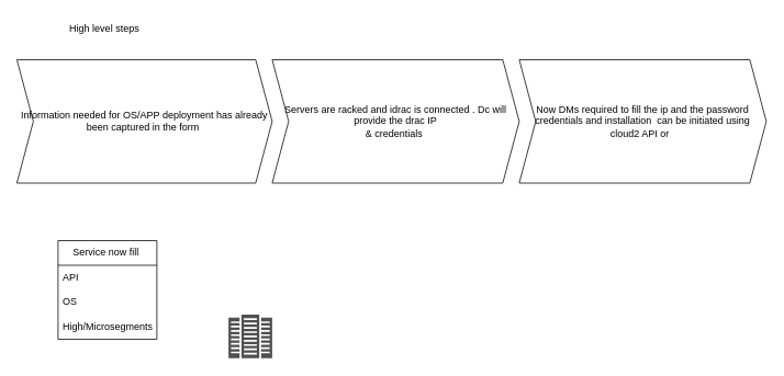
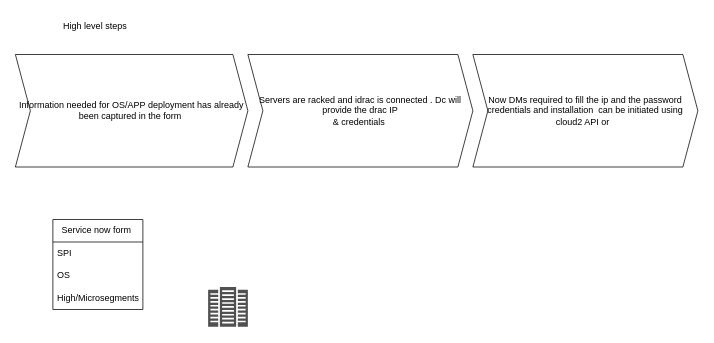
- <mxCell id="6" value="Service now fill&amp;nbsp;" style="swimlane;fontStyle=0;childLayout=stackLayout;horizontal=1;startSize=30;horizontalStack=0;resizeParent=1;resizeParentMax=0;resizeLast=0;collapsible=1;marginBottom=0;whiteSpace=wrap;html=1;" vertex="1" parent="1"><mxGeometry x="70" y="292" width="120" height="120" as="geometry" /></mxCell>
+ <mxCell id="6" value="Service now form&amp;nbsp;" style="swimlane;fontStyle=0;childLayout=stackLayout;horizontal=1;startSize=30;horizontalStack=0;resizeParent=1;resizeParentMax=0;resizeLast=0;collapsible=1;marginBottom=0;whiteSpace=wrap;html=1;" vertex="1" parent="1"><mxGeometry x="70" y="292" width="120" height="120" as="geometry" /></mxCell>
- <mxCell id="7" value="API&amp;nbsp;" style="text;strokeColor=none;fillColor=none;align=left;verticalAlign=middle;spacingLeft=4;spacingRight=4;overflow=hidden;points=[[0,0.5],[1,0.5]];portConstraint=eastwest;rotatable=0;whiteSpace=wrap;html=1;" vertex="1" parent="6"><mxGeometry y="30" width="120" height="30" as="geometry" /></mxCell>
+ <mxCell id="7" value="SPI&amp;nbsp;" style="text;strokeColor=none;fillColor=none;align=left;verticalAlign=middle;spacingLeft=4;spacingRight=4;overflow=hidden;points=[[0,0.5],[1,0.5]];portConstraint=eastwest;rotatable=0;whiteSpace=wrap;html=1;" vertex="1" parent="6"><mxGeometry y="30" width="120" height="30" as="geometry" /></mxCell>
